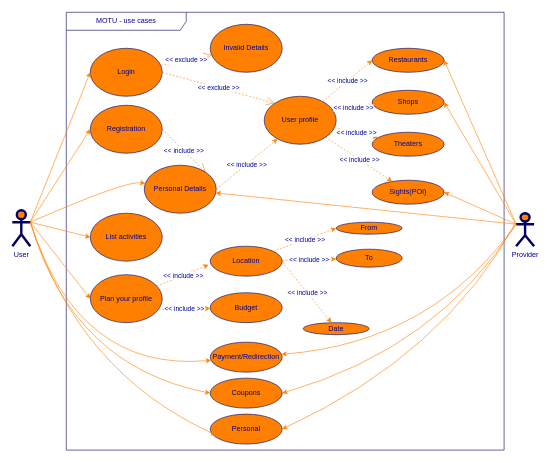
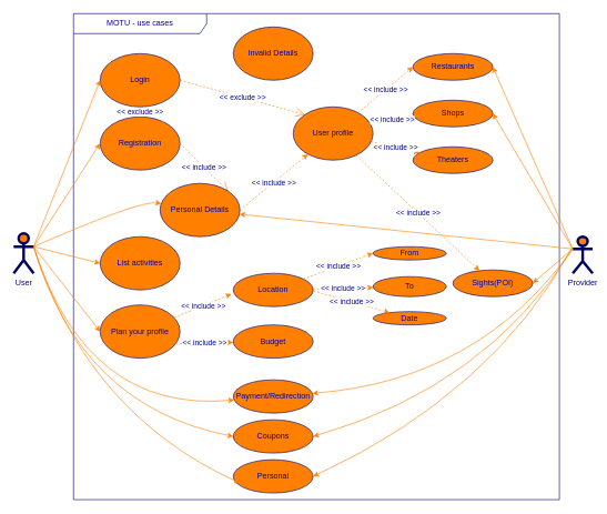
- <mxCell id="18" value="&amp;lt;&amp;lt; exclude &amp;gt;&amp;gt;" style="endArrow=open;endSize=12;dashed=1;html=1;fontColor=#000099;strokeColor=#FF8000;" edge="1" parent="1" source="4" target="19"><mxGeometry width="160" relative="1" as="geometry"><mxPoint x="265" y="125" as="sourcePoint" /><mxPoint x="392.574" y="176.716" as="targetPoint" /></mxGeometry></mxCell>
+ <mxCell id="18" value="&amp;lt;&amp;lt; exclude &amp;gt;&amp;gt;" style="endArrow=open;endSize=12;dashed=1;html=1;fontColor=#000099;strokeColor=#FF8000;" edge="1" parent="1" source="4" target="5"><mxGeometry width="160" relative="1" as="geometry"><mxPoint x="265" y="125" as="sourcePoint" /><mxPoint x="392.574" y="176.716" as="targetPoint" /></mxGeometry></mxCell>
- <mxCell id="34" value="Sights(POI)" style="ellipse;whiteSpace=wrap;html=1;strokeColor=#000066;fillColor=#FF8000;fontColor=#000099;" vertex="1" parent="1"><mxGeometry x="620" y="300" width="120" height="40" as="geometry" /></mxCell>
+ <mxCell id="34" value="Sights(POI)" style="ellipse;whiteSpace=wrap;html=1;strokeColor=#000066;fillColor=#FF8000;fontColor=#000099;" vertex="1" parent="1"><mxGeometry x="680" y="405" width="120" height="40" as="geometry" /></mxCell>
- <mxCell id="48" value="Date" style="ellipse;whiteSpace=wrap;html=1;strokeColor=#000066;fillColor=#FF8000;fontColor=#000099;" vertex="1" parent="1"><mxGeometry x="505" y="537.5" width="110" height="20" as="geometry" /></mxCell>
+ <mxCell id="48" value="Date" style="ellipse;whiteSpace=wrap;html=1;strokeColor=#000066;fillColor=#FF8000;fontColor=#000099;" vertex="1" parent="1"><mxGeometry x="560" y="467.5" width="110" height="20" as="geometry" /></mxCell>
